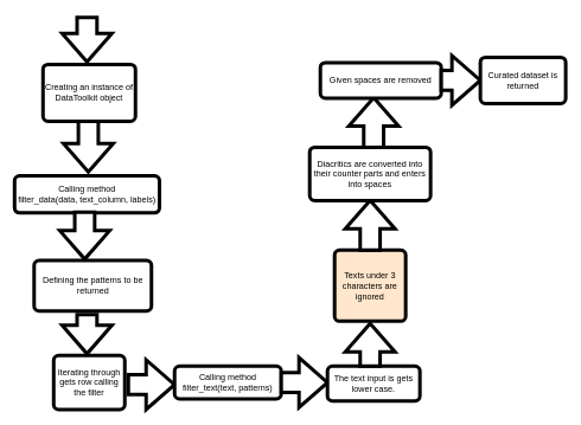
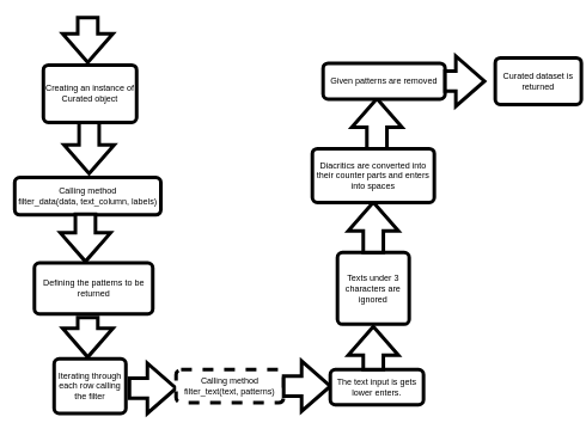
- <mxCell id="19" value="Given spaces are removed" style="rounded=1;whiteSpace=wrap;html=1;absoluteArcSize=1;arcSize=14;strokeWidth=5;" vertex="1" parent="1"><mxGeometry x="450" y="87.5" width="170" height="50" as="geometry" /></mxCell>
+ <mxCell id="19" value="Given patterns are removed" style="rounded=1;whiteSpace=wrap;html=1;absoluteArcSize=1;arcSize=14;strokeWidth=5;" vertex="1" parent="1"><mxGeometry x="450" y="87.5" width="170" height="50" as="geometry" /></mxCell>
- <mxCell id="21" value="Curated dataset is returned" style="rounded=1;whiteSpace=wrap;html=1;absoluteArcSize=1;arcSize=14;strokeWidth=5;" vertex="1" parent="1"><mxGeometry x="675" y="80" width="120" height="65" as="geometry" /></mxCell>
+ <mxCell id="21" value="Curated dataset is returned" style="rounded=1;whiteSpace=wrap;html=1;absoluteArcSize=1;arcSize=14;strokeWidth=5;" vertex="1" parent="1"><mxGeometry x="690" y="80" width="120" height="65" as="geometry" /></mxCell>
- <mxCell id="5" value="Creating an instance of DataToolkit object" style="rounded=1;whiteSpace=wrap;html=1;absoluteArcSize=1;arcSize=14;strokeWidth=5;" vertex="1" parent="1"><mxGeometry x="60" y="90" width="130" height="80" as="geometry" /></mxCell>
+ <mxCell id="5" value="Creating an instance of Curated object" style="rounded=1;whiteSpace=wrap;html=1;absoluteArcSize=1;arcSize=14;strokeWidth=5;" vertex="1" parent="1"><mxGeometry x="60" y="90" width="130" height="80" as="geometry" /></mxCell>
- <mxCell id="15" value="Texts under 3 characters are ignored" style="rounded=1;whiteSpace=wrap;html=1;absoluteArcSize=1;arcSize=14;strokeWidth=5;fillColor=#ffe6cc;" vertex="1" parent="1"><mxGeometry x="470" y="351.63" width="100" height="100" as="geometry" /></mxCell>
+ <mxCell id="15" value="Texts under 3 characters are ignored" style="rounded=1;whiteSpace=wrap;html=1;absoluteArcSize=1;arcSize=14;strokeWidth=5;" vertex="1" parent="1"><mxGeometry x="470" y="351.63" width="100" height="100" as="geometry" /></mxCell>
- <mxCell id="10" value="Iterating through gets row calling the filter" style="rounded=1;whiteSpace=wrap;html=1;absoluteArcSize=1;arcSize=14;strokeWidth=5;" vertex="1" parent="1"><mxGeometry x="75" y="500" width="100" height="76" as="geometry" /></mxCell>
+ <mxCell id="10" value="Iterating through each row calling the filter" style="rounded=1;whiteSpace=wrap;html=1;absoluteArcSize=1;arcSize=14;strokeWidth=5;" vertex="1" parent="1"><mxGeometry x="75" y="500" width="100" height="76" as="geometry" /></mxCell>
- <mxCell id="11" value="Calling method&lt;div&gt;filter_text(text, patterns)&lt;/div&gt;" style="rounded=1;whiteSpace=wrap;html=1;absoluteArcSize=1;arcSize=14;strokeWidth=5;" vertex="1" parent="1"><mxGeometry x="245" y="515" width="150" height="46" as="geometry" /></mxCell>
+ <mxCell id="11" value="Calling method&lt;div&gt;filter_text(text, patterns)&lt;/div&gt;" style="rounded=1;whiteSpace=wrap;html=1;absoluteArcSize=1;arcSize=14;strokeWidth=5;dashed=1;" vertex="1" parent="1"><mxGeometry x="245" y="515" width="150" height="46" as="geometry" /></mxCell>
- <mxCell id="13" value="The text input is gets lower case." style="rounded=1;whiteSpace=wrap;html=1;absoluteArcSize=1;arcSize=14;strokeWidth=5;" vertex="1" parent="1"><mxGeometry x="460" y="515" width="130" height="49" as="geometry" /></mxCell>
+ <mxCell id="13" value="The text input is gets lower enters." style="rounded=1;whiteSpace=wrap;html=1;absoluteArcSize=1;arcSize=14;strokeWidth=5;" vertex="1" parent="1"><mxGeometry x="460" y="515" width="130" height="49" as="geometry" /></mxCell>
